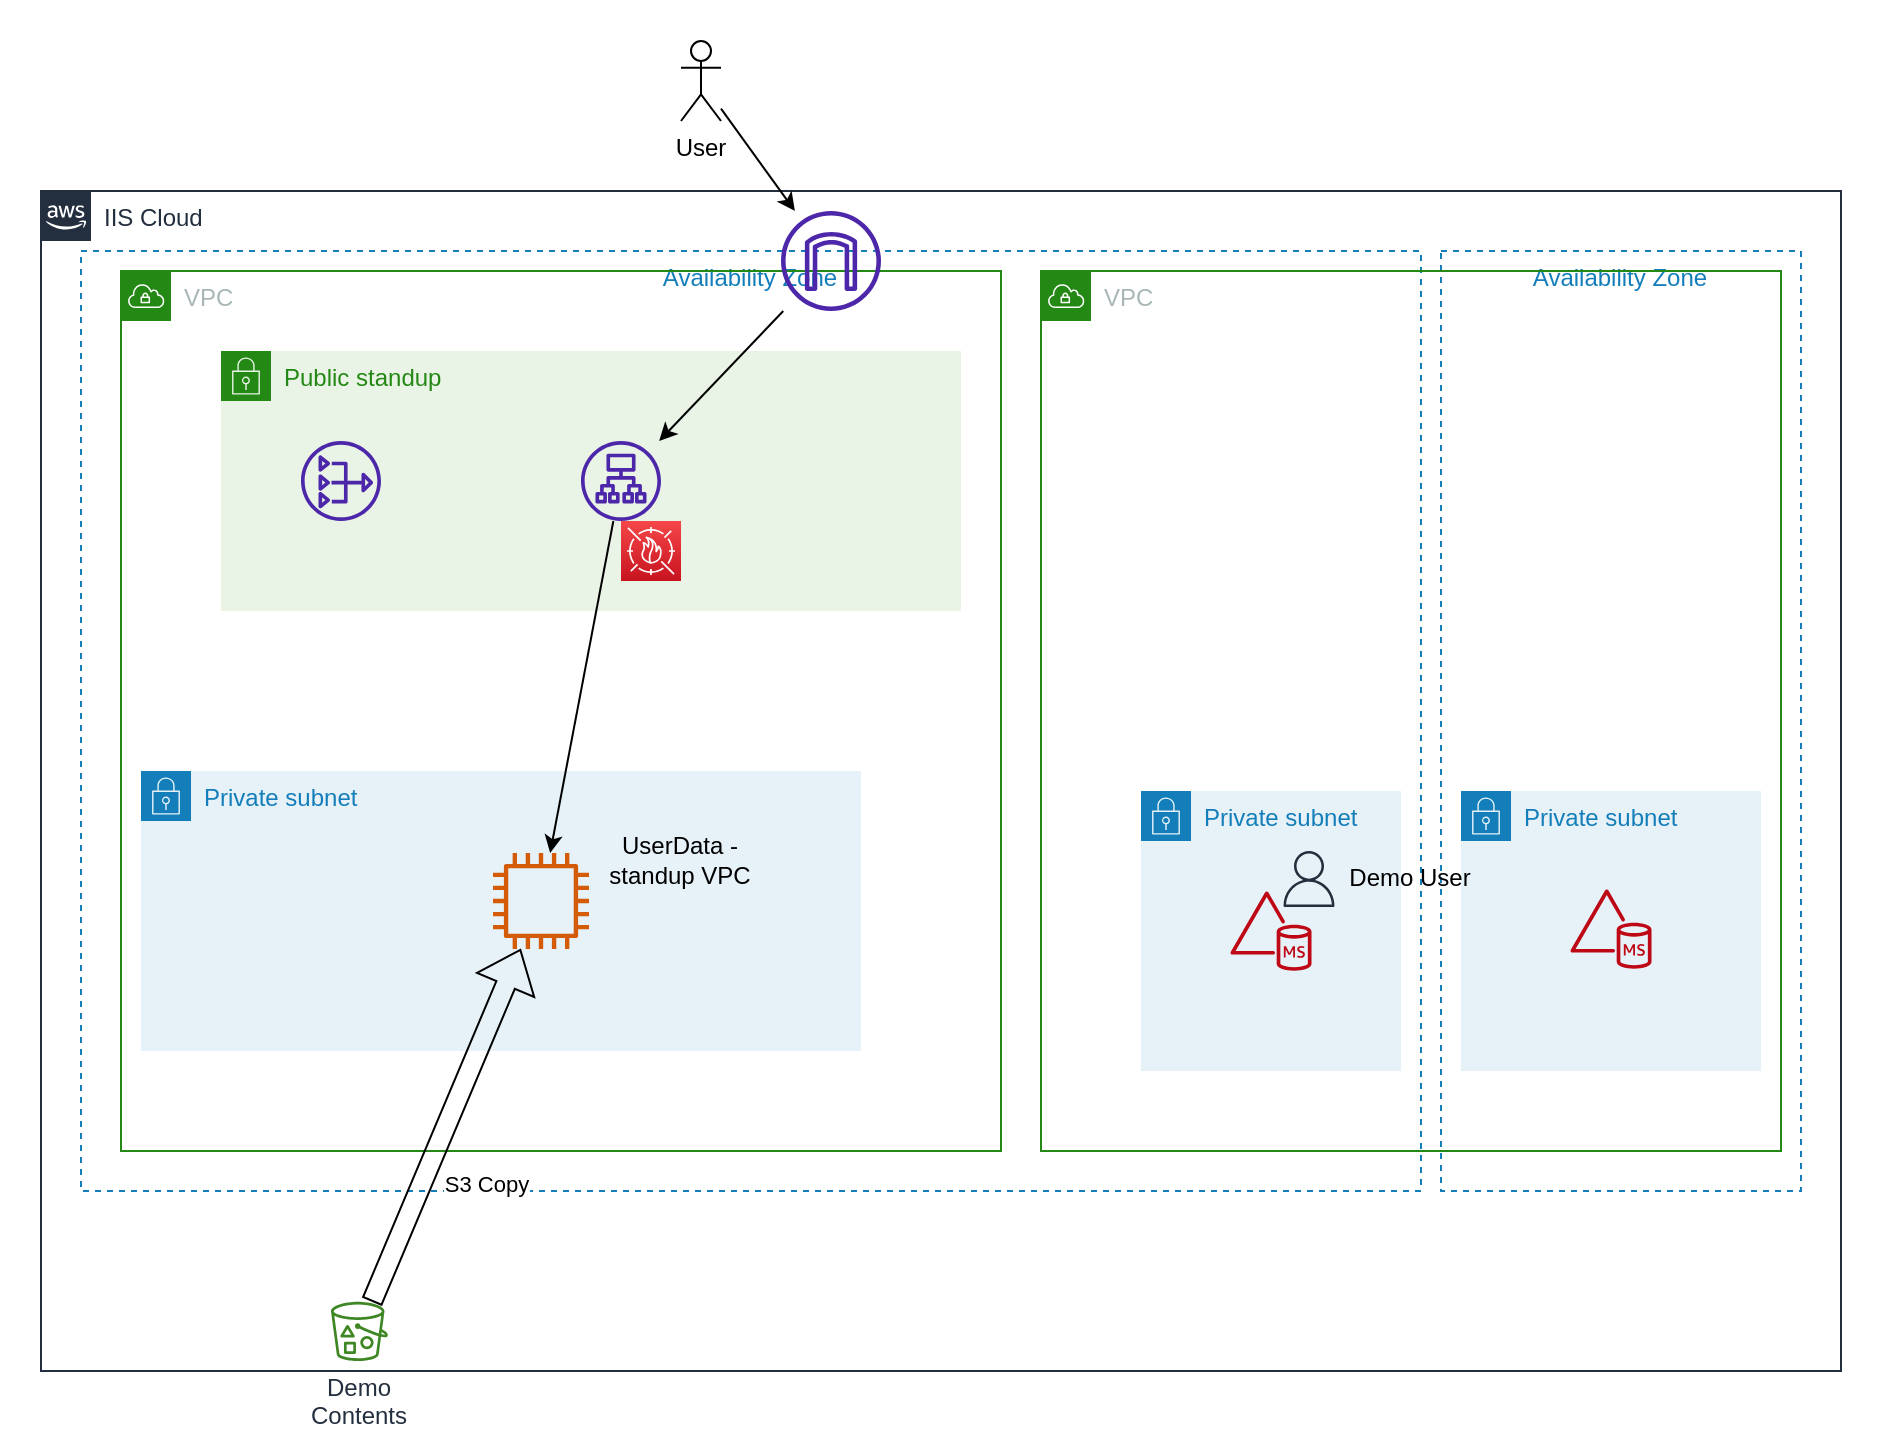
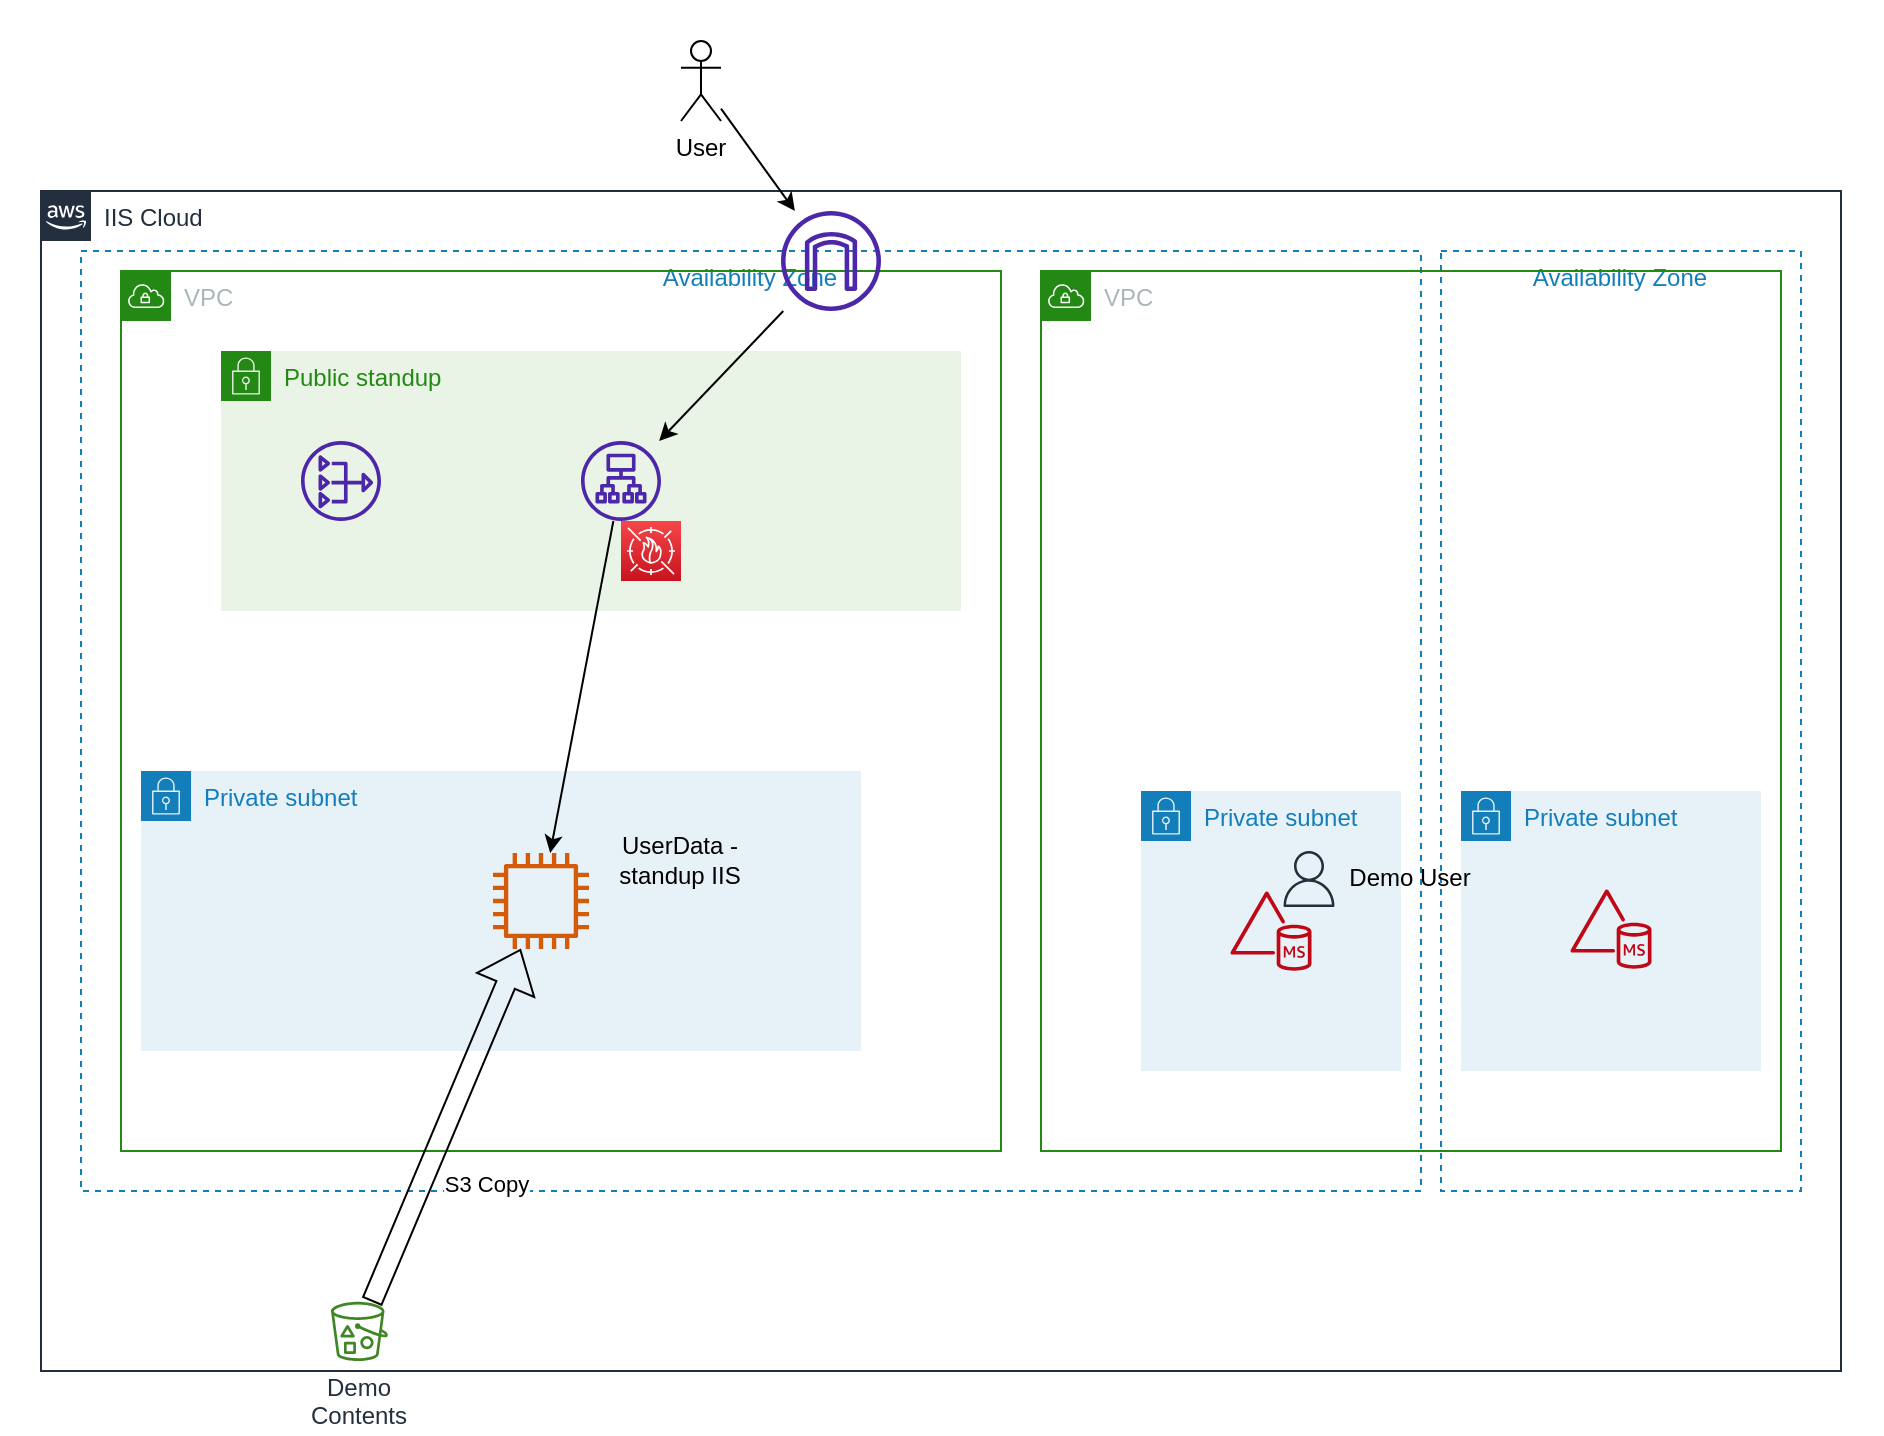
- <mxCell id="25" value="UserData - standup VPC" style="text;html=1;strokeColor=none;fillColor=none;align=center;verticalAlign=middle;whiteSpace=wrap;rounded=0;" parent="3" vertex="1"><mxGeometry x="270" y="320" width="100" height="30" as="geometry" /></mxCell>
+ <mxCell id="25" value="UserData - standup IIS" style="text;html=1;strokeColor=none;fillColor=none;align=center;verticalAlign=middle;whiteSpace=wrap;rounded=0;" parent="3" vertex="1"><mxGeometry x="270" y="320" width="100" height="30" as="geometry" /></mxCell>
